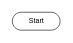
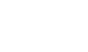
- <mxCell id="2" value="Start" style="html=1;dashed=0;whitespace=wrap;shape=mxgraph.dfd.start" vertex="1" parent="1"><mxGeometry x="20" y="20" width="80" height="30" as="geometry" /></mxCell>
